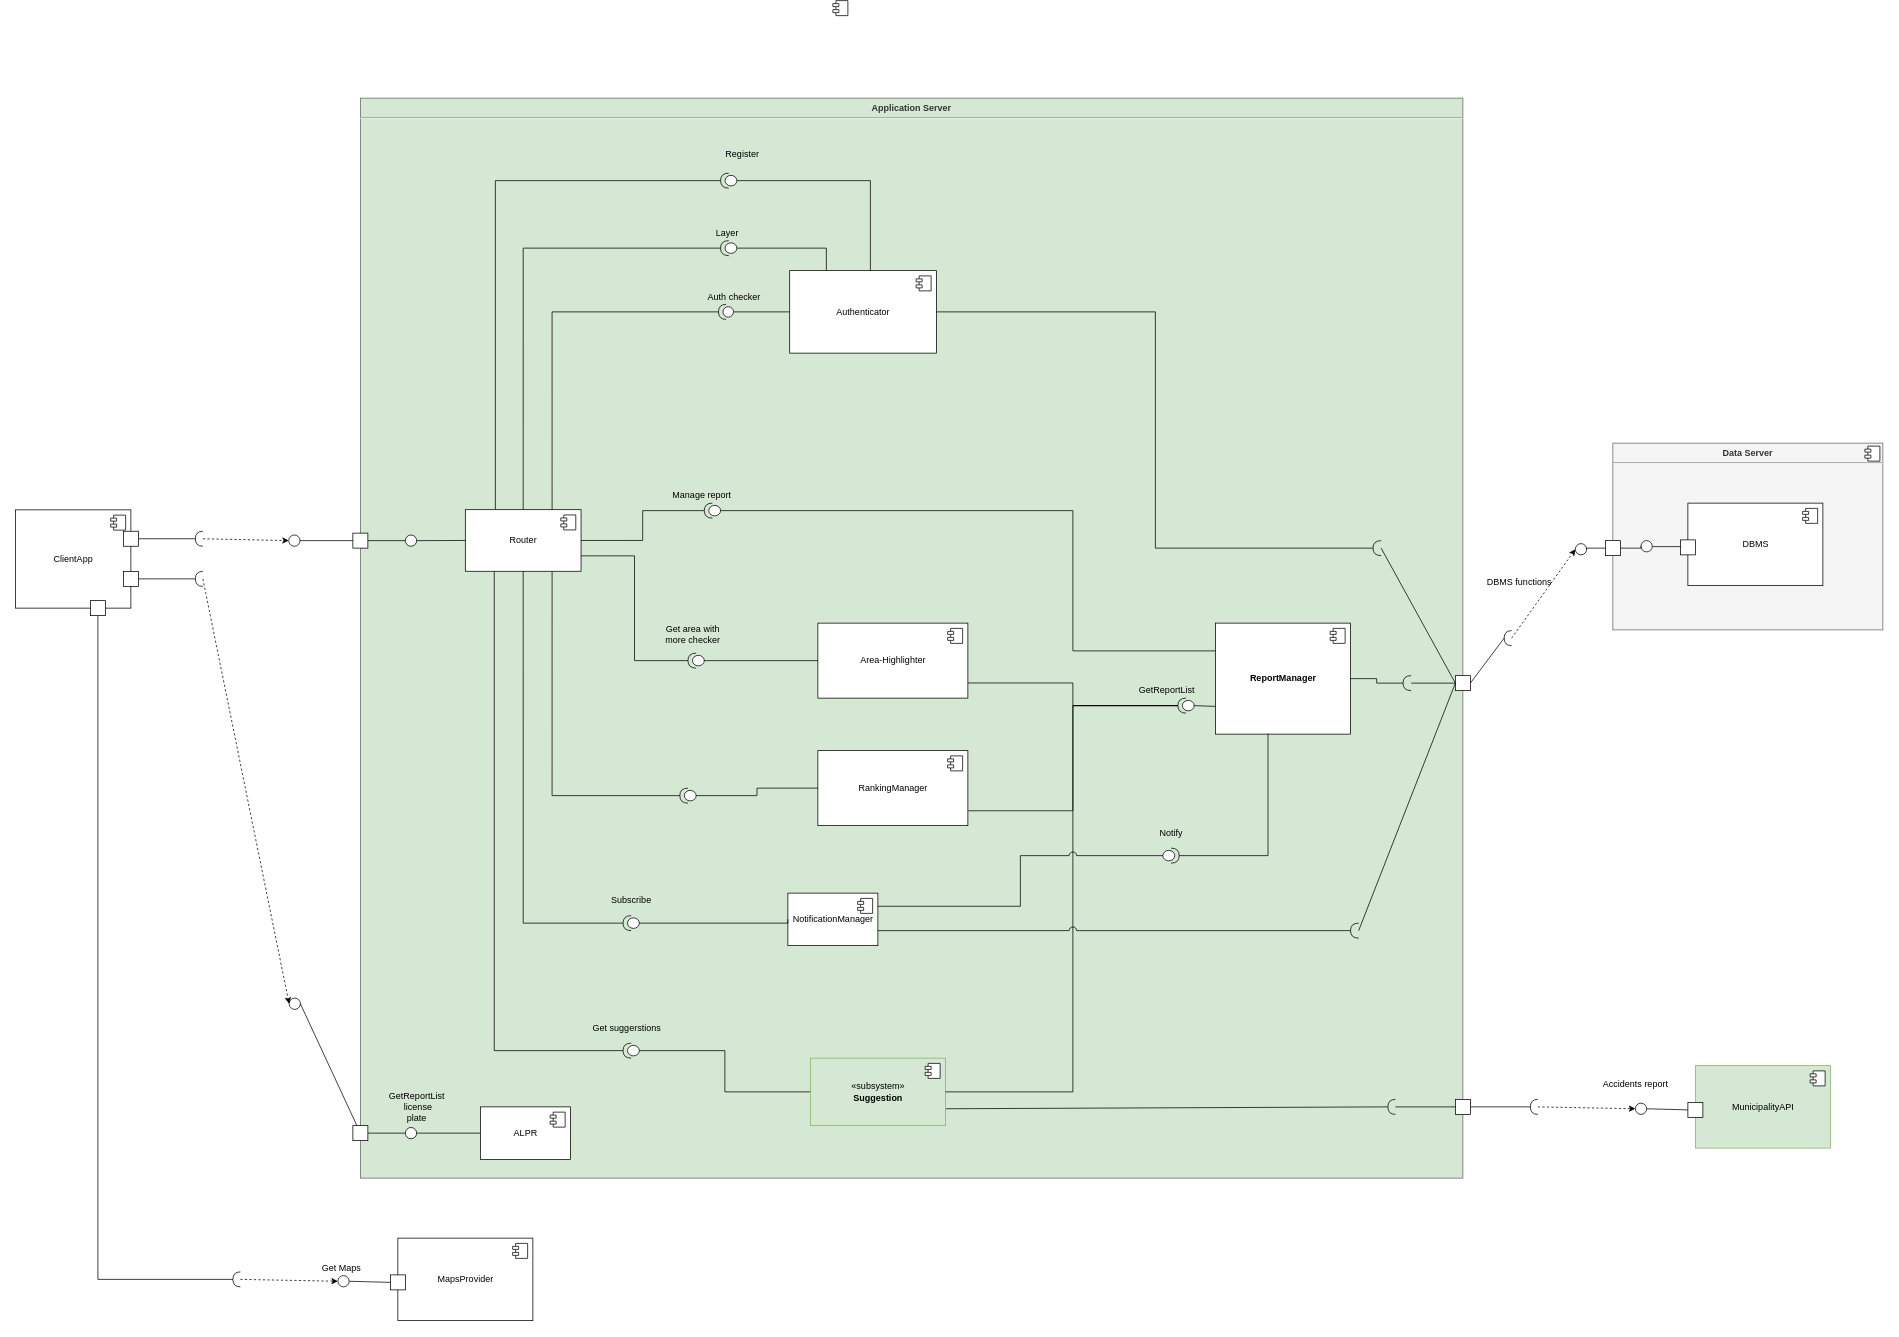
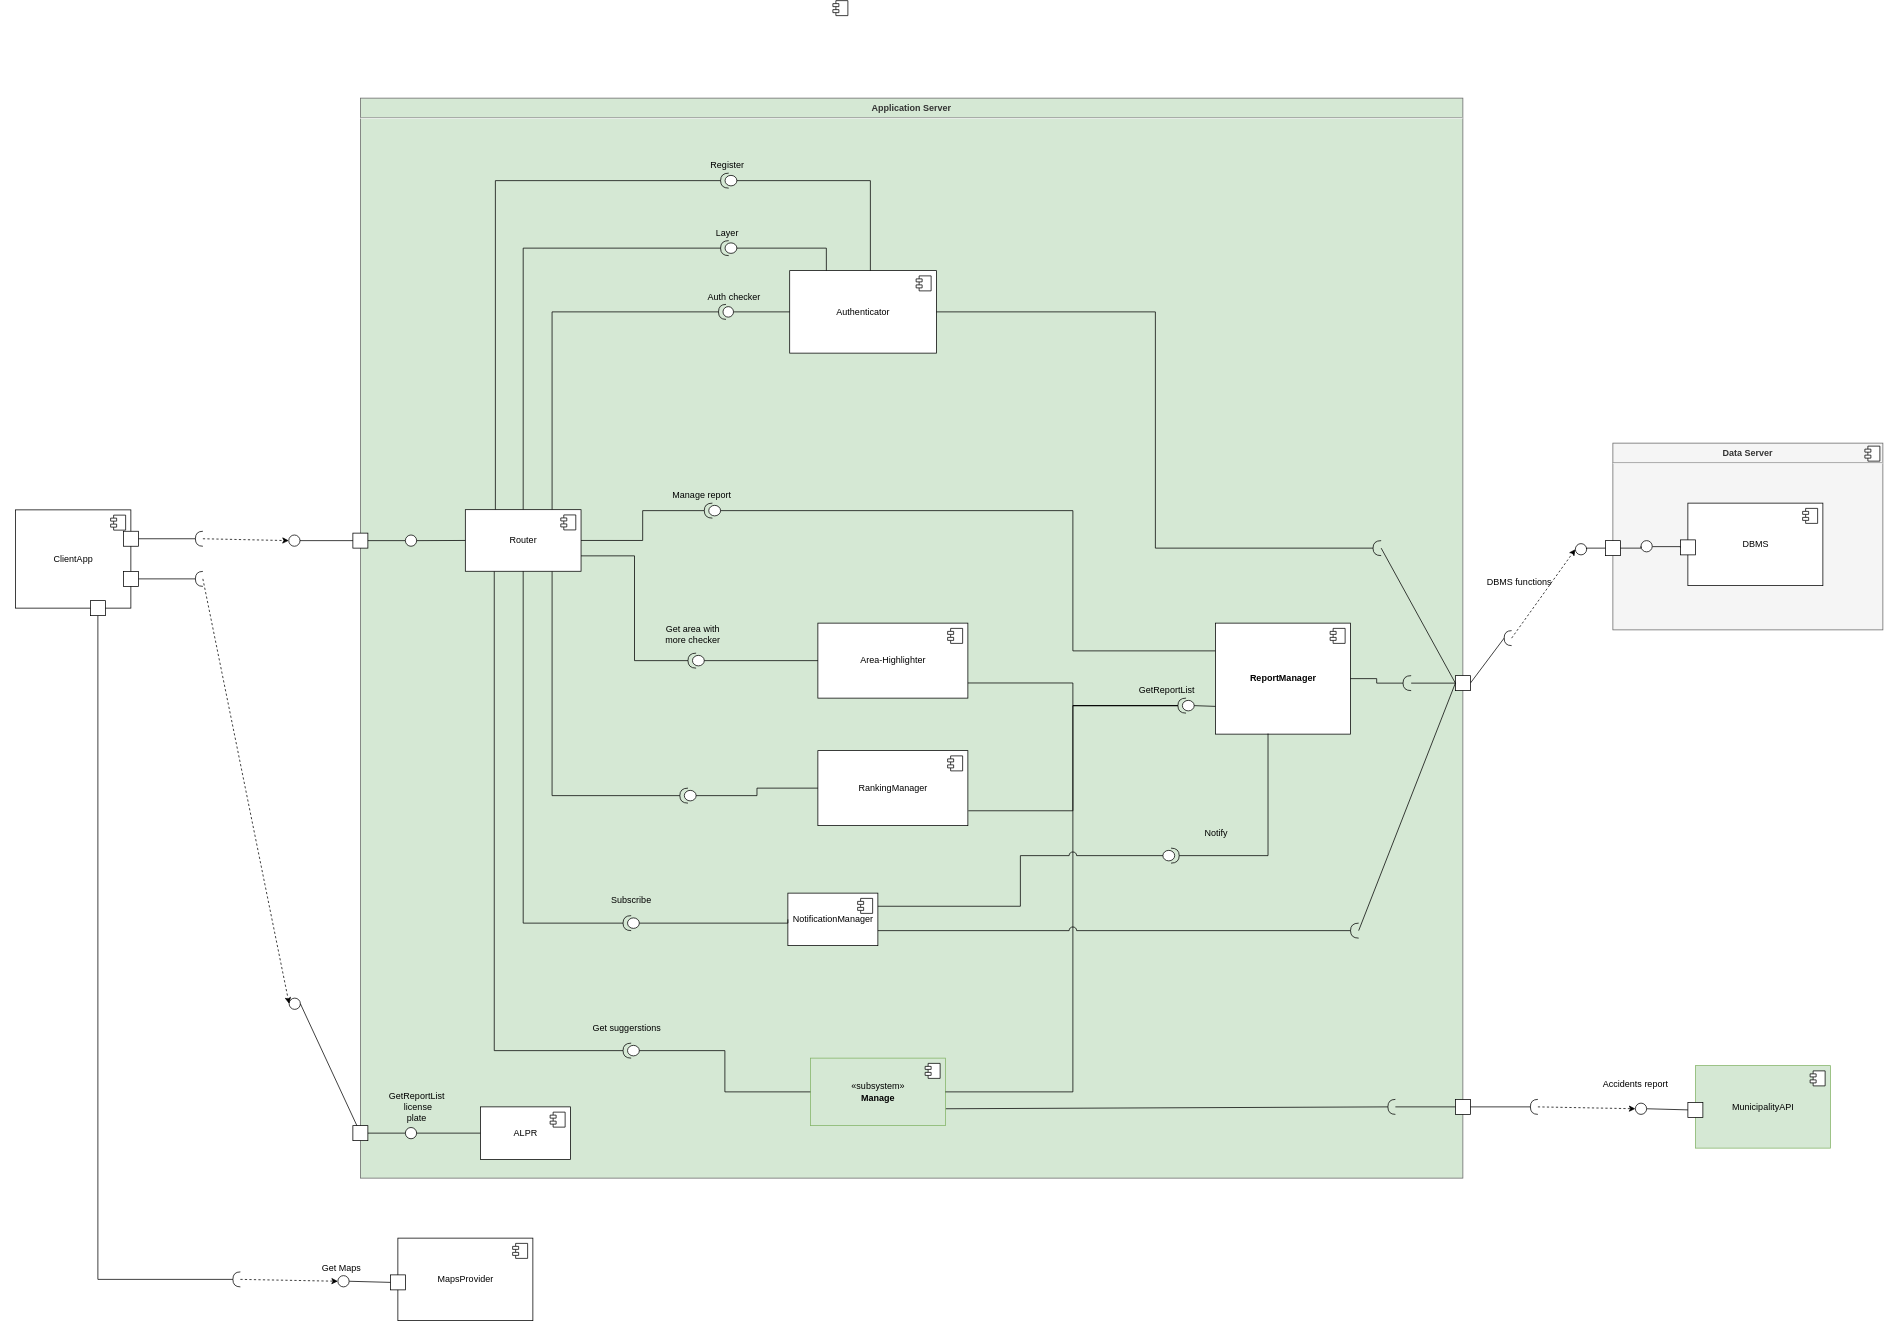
- <mxCell id="20" value="Register" style="text;html=1;align=center;verticalAlign=middle;resizable=0;points=[];;autosize=1;" parent="1" vertex="1"><mxGeometry x="958.525" y="85" width="60" height="20" as="geometry" /></mxCell>
+ <mxCell id="20" value="Register" style="text;html=1;align=center;verticalAlign=middle;resizable=0;points=[];;autosize=1;" parent="1" vertex="1"><mxGeometry x="938.525" y="100" width="60" height="20" as="geometry" /></mxCell>
- <mxCell id="134" value="Notify" style="text;html=1;align=center;verticalAlign=middle;resizable=0;points=[];;autosize=1;" vertex="1" parent="113"><mxGeometry x="1536" y="990" width="50" height="20" as="geometry" /></mxCell>
+ <mxCell id="134" value="Notify" style="text;html=1;align=center;verticalAlign=middle;resizable=0;points=[];;autosize=1;" vertex="1" parent="113"><mxGeometry x="1596" y="990" width="50" height="20" as="geometry" /></mxCell>
- <mxCell id="42" value="«subsystem»&lt;br&gt;&lt;b&gt;Suggestion&lt;/b&gt;" style="html=1;fillColor=#d5e8d4;strokeColor=#82b366;" parent="1" vertex="1"><mxGeometry x="1080" y="1300" width="180" height="90" as="geometry" /></mxCell>
+ <mxCell id="42" value="«subsystem»&lt;br&gt;&lt;b&gt;Manage&lt;/b&gt;" style="html=1;fillColor=#d5e8d4;strokeColor=#82b366;" parent="1" vertex="1"><mxGeometry x="1080" y="1300" width="180" height="90" as="geometry" /></mxCell>
